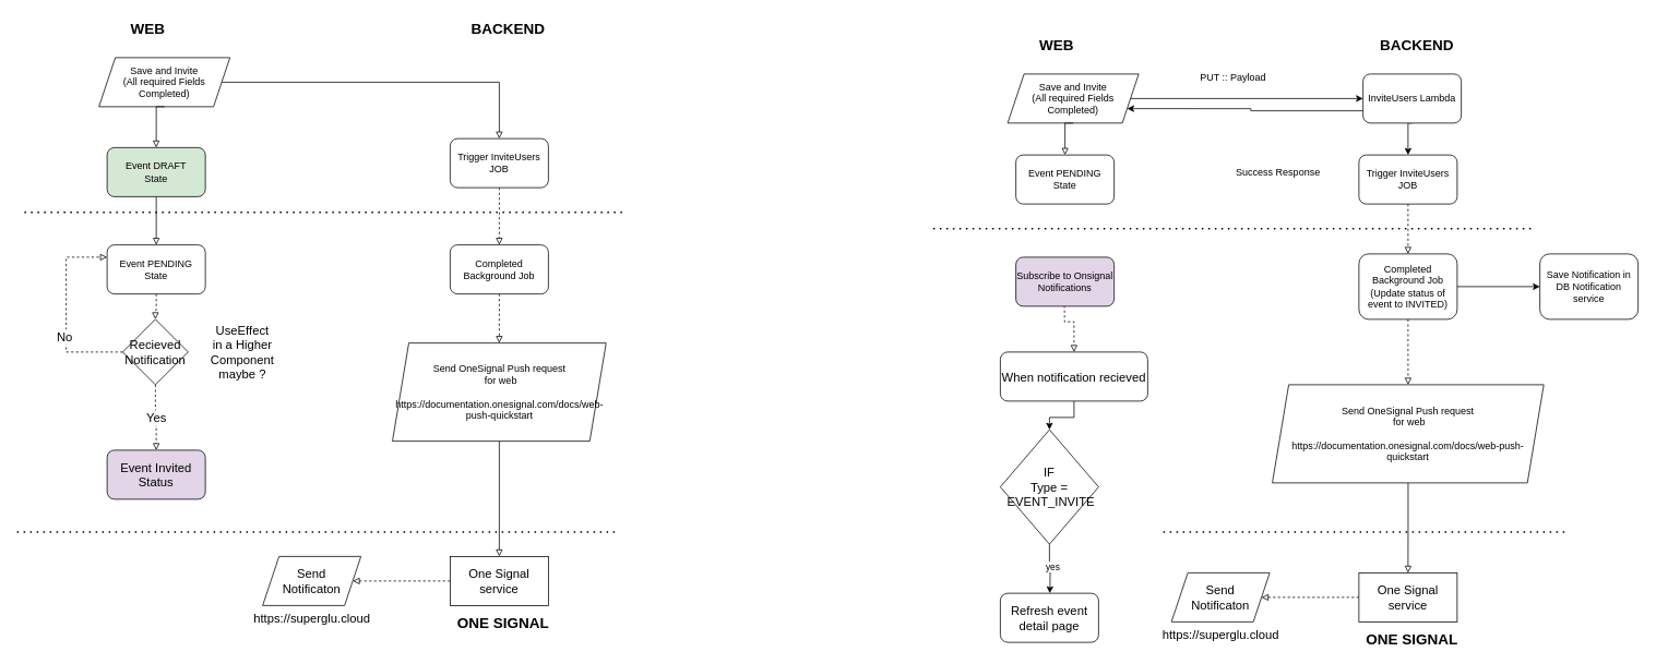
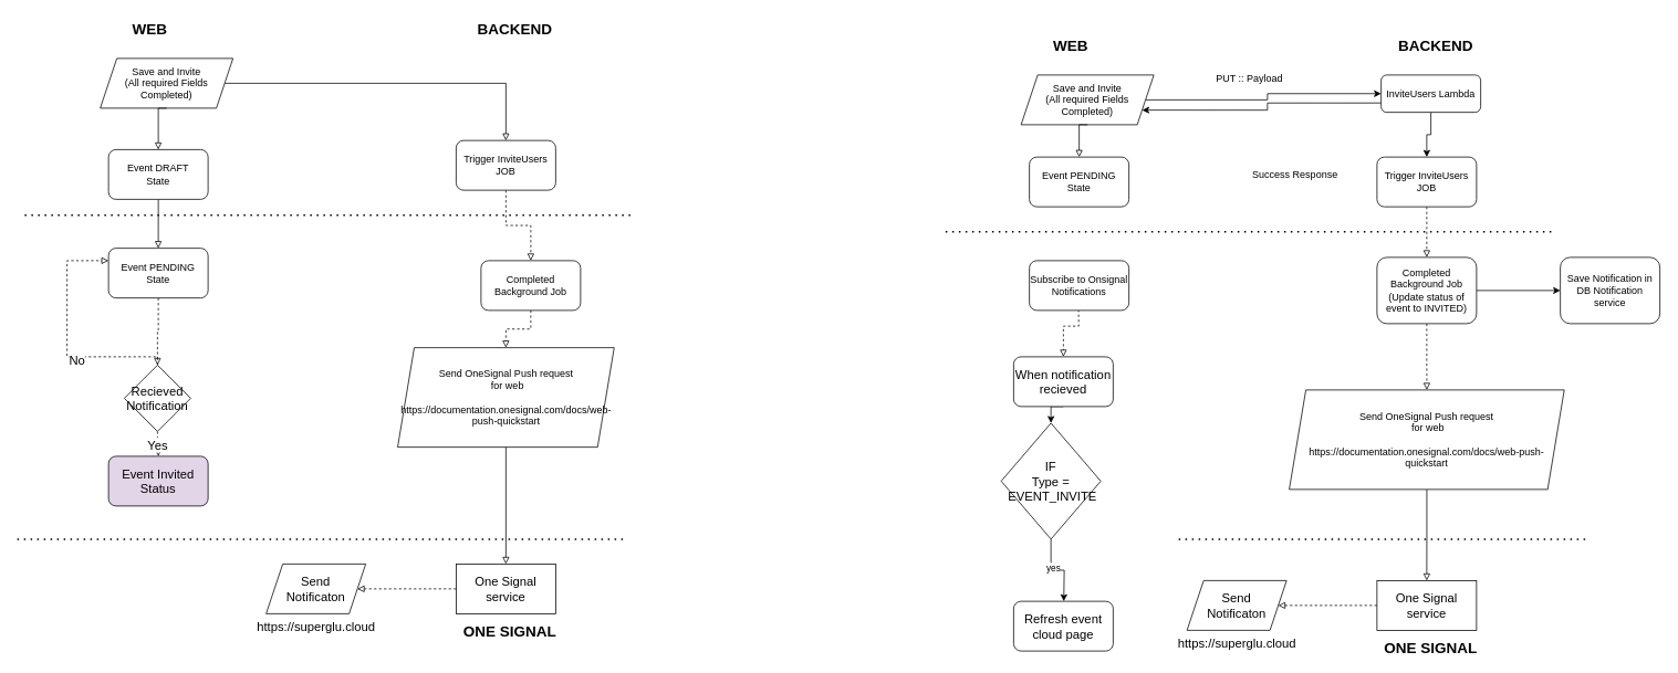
- <mxCell id="55" value="InviteUsers Lambda" style="rounded=1;whiteSpace=wrap;html=1;" vertex="1" parent="1"><mxGeometry x="1664" y="90" width="120" height="60" as="geometry" /></mxCell>
+ <mxCell id="55" value="InviteUsers Lambda" style="rounded=1;whiteSpace=wrap;html=1;" vertex="1" parent="1"><mxGeometry x="1664" y="90" width="120" height="45" as="geometry" /></mxCell>
- <mxCell id="9" value="&lt;div&gt;Event DRAFT&lt;/div&gt;&lt;div&gt;State&lt;br&gt;&lt;/div&gt;" style="rounded=1;whiteSpace=wrap;html=1;fillColor=#d5e8d4;" vertex="1" parent="1"><mxGeometry x="130" y="180" width="120" height="60" as="geometry" /></mxCell>
+ <mxCell id="9" value="&lt;div&gt;Event DRAFT&lt;/div&gt;&lt;div&gt;State&lt;br&gt;&lt;/div&gt;" style="rounded=1;whiteSpace=wrap;html=1;" vertex="1" parent="1"><mxGeometry x="130" y="180" width="120" height="60" as="geometry" /></mxCell>
- <mxCell id="11" value="&lt;div&gt;Completed Background Job&lt;/div&gt;" style="rounded=1;whiteSpace=wrap;html=1;" vertex="1" parent="1"><mxGeometry x="549" y="299" width="120" height="60" as="geometry" /></mxCell>
+ <mxCell id="11" value="&lt;div&gt;Completed Background Job&lt;/div&gt;" style="rounded=1;whiteSpace=wrap;html=1;" vertex="1" parent="1"><mxGeometry x="579" y="314" width="120" height="60" as="geometry" /></mxCell>
- <mxCell id="58" value="Subscribe to Onsignal Notifications" style="rounded=1;whiteSpace=wrap;html=1;fillColor=#e1d5e7;" vertex="1" parent="1"><mxGeometry x="1240" y="314" width="120" height="60" as="geometry" /></mxCell>
+ <mxCell id="58" value="Subscribe to Onsignal Notifications" style="rounded=1;whiteSpace=wrap;html=1;" vertex="1" parent="1"><mxGeometry x="1240" y="314" width="120" height="60" as="geometry" /></mxCell>
- <mxCell id="26" value="&lt;div&gt;Recieved&lt;/div&gt;&lt;div&gt;Notification&lt;br&gt;&lt;/div&gt;" style="rhombus;whiteSpace=wrap;html=1;fontSize=15;" vertex="1" parent="1"><mxGeometry x="149" y="390" width="80" height="80" as="geometry" /></mxCell>
+ <mxCell id="26" value="&lt;div&gt;Recieved&lt;/div&gt;&lt;div&gt;Notification&lt;br&gt;&lt;/div&gt;" style="rhombus;whiteSpace=wrap;html=1;fontSize=15;" vertex="1" parent="1"><mxGeometry x="149" y="440" width="80" height="80" as="geometry" /></mxCell>
- <mxCell id="29" value="&lt;div&gt;UseEffect &lt;br&gt;&lt;/div&gt;&lt;div&gt;in a Higher &lt;br&gt;&lt;/div&gt;&lt;div&gt;Component &lt;br&gt;&lt;/div&gt;&lt;div&gt;maybe ?&lt;/div&gt;" style="text;html=1;align=center;verticalAlign=middle;resizable=0;points=[];autosize=1;strokeColor=none;fillColor=none;fontSize=15;" vertex="1" parent="1"><mxGeometry x="250" y="390" width="90" height="80" as="geometry" /></mxCell>
- <mxCell id="51" value="When notification recieved" style="rounded=1;whiteSpace=wrap;html=1;fontSize=15;" vertex="1" parent="1"><mxGeometry x="1221" y="430" width="180" height="60" as="geometry" /></mxCell>
+ <mxCell id="51" value="When notification recieved" style="rounded=1;whiteSpace=wrap;html=1;fontSize=15;" vertex="1" parent="1"><mxGeometry x="1221" y="430" width="120" height="60" as="geometry" /></mxCell>
- <mxCell id="61" value="&lt;div&gt;IF &lt;br&gt;&lt;/div&gt;&lt;div&gt;Type =&lt;br&gt;&lt;/div&gt;&amp;nbsp;EVENT_INVITE" style="rhombus;whiteSpace=wrap;html=1;fontSize=15;" vertex="1" parent="1"><mxGeometry x="1221" y="525" width="120" height="140" as="geometry" /></mxCell>
+ <mxCell id="61" value="&lt;div&gt;IF &lt;br&gt;&lt;/div&gt;&lt;div&gt;Type =&lt;br&gt;&lt;/div&gt;&amp;nbsp;EVENT_INVITE" style="rhombus;whiteSpace=wrap;html=1;fontSize=15;" vertex="1" parent="1"><mxGeometry x="1206" y="510" width="120" height="140" as="geometry" /></mxCell>
- <mxCell id="62" value="Refresh event detail page" style="rounded=1;whiteSpace=wrap;html=1;fontSize=15;" vertex="1" parent="1"><mxGeometry x="1221" y="725" width="120" height="60" as="geometry" /></mxCell>
+ <mxCell id="62" value="Refresh event cloud page" style="rounded=1;whiteSpace=wrap;html=1;fontSize=15;" vertex="1" parent="1"><mxGeometry x="1221" y="725" width="120" height="60" as="geometry" /></mxCell>
